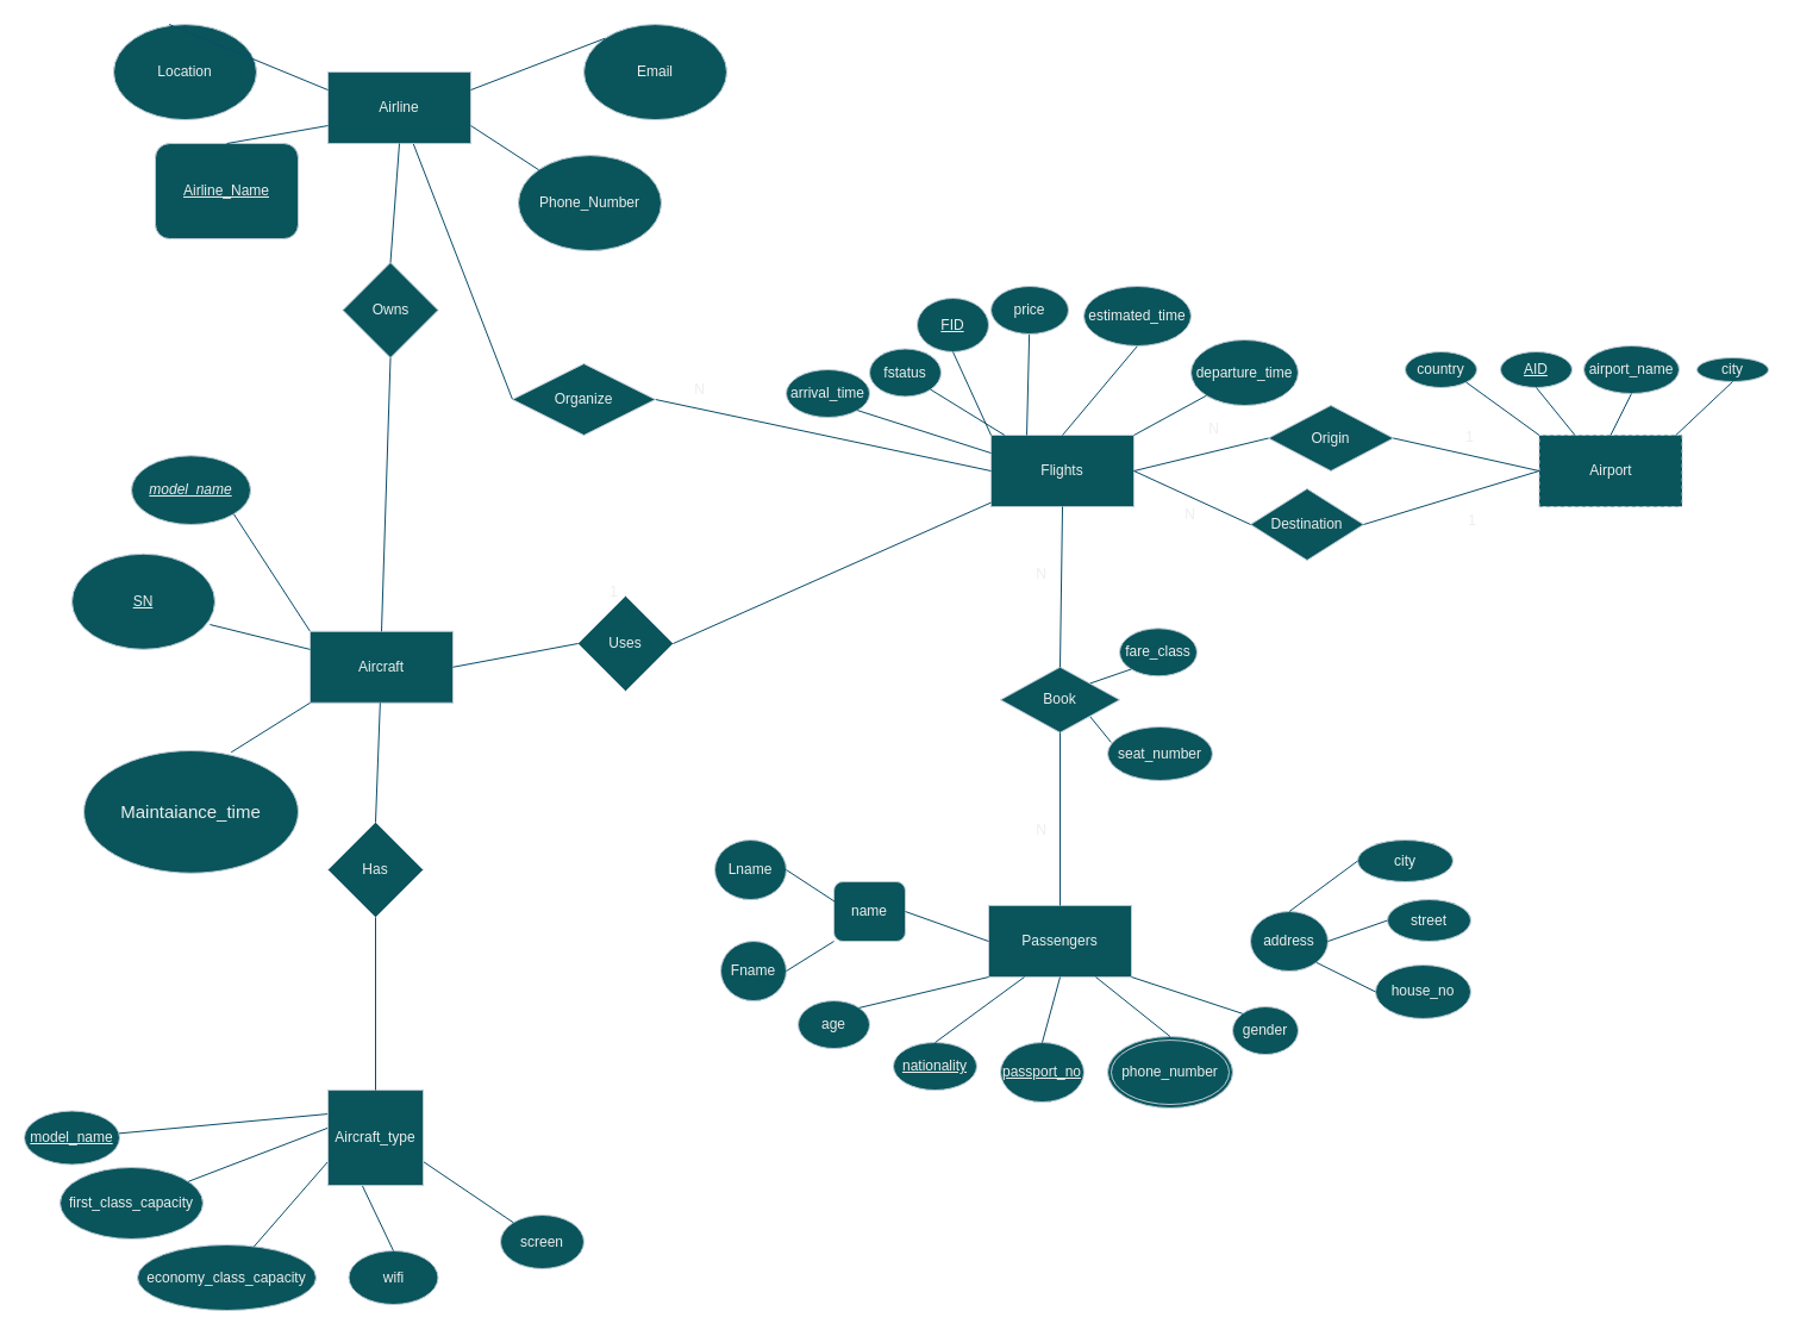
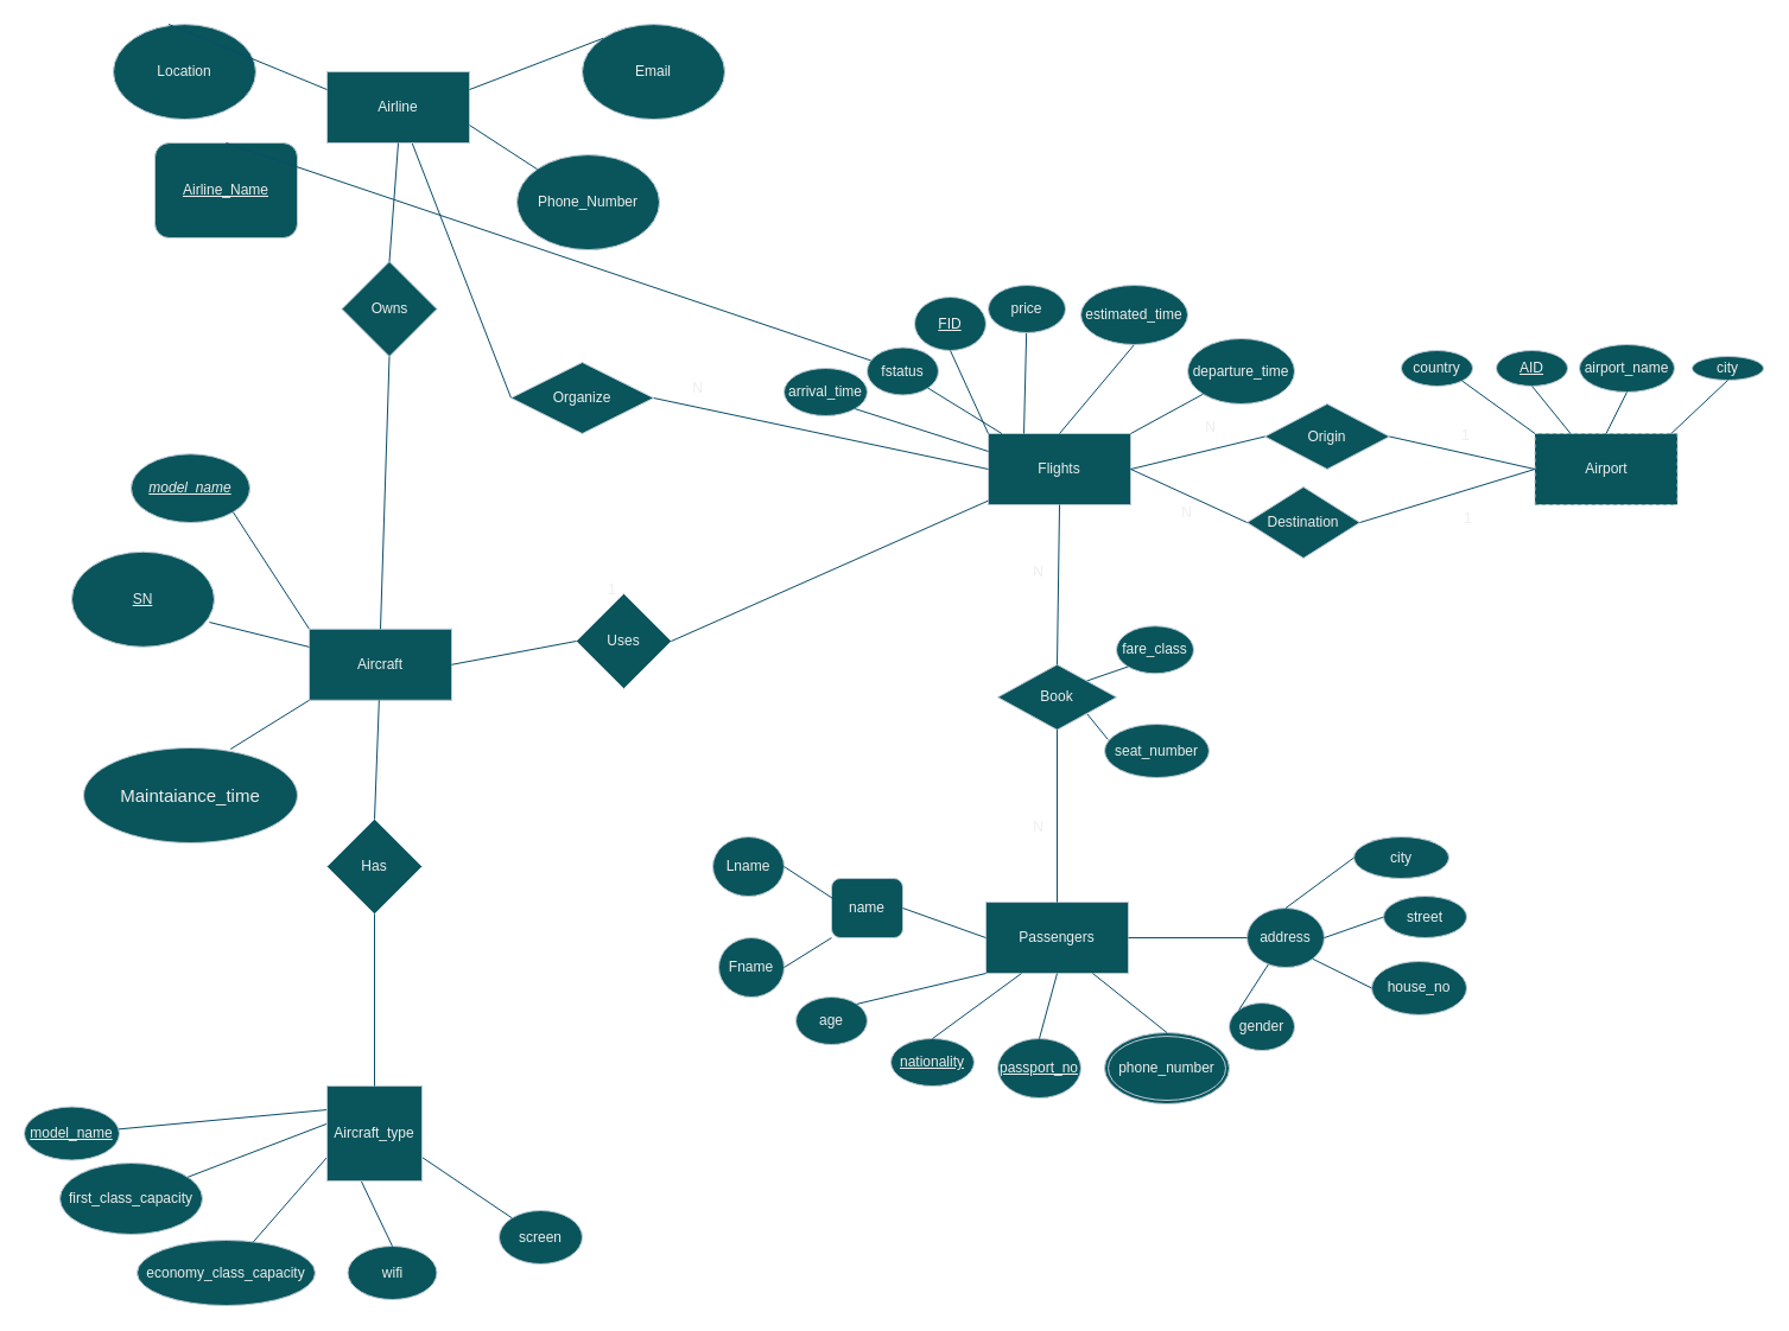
- <mxCell id="89" value="" style="endArrow=none;html=1;rounded=0;strokeColor=#0B4D6A;entryX=0;entryY=0.75;entryDx=0;entryDy=0;exitX=0.5;exitY=0;exitDx=0;exitDy=0;labelBackgroundColor=none;fontColor=default;" edge="1" parent="1" source="88" target="87"><mxGeometry width="50" height="50" relative="1" as="geometry"><mxPoint x="565" y="30.04" as="sourcePoint" /><mxPoint x="615" y="-19.96" as="targetPoint" /></mxGeometry></mxCell>
+ <mxCell id="89" value="" style="endArrow=none;html=1;rounded=0;strokeColor=#0B4D6A;exitX=0.5;exitY=0;exitDx=0;exitDy=0;labelBackgroundColor=none;fontColor=default;" edge="1" parent="1" source="88" target="13"><mxGeometry width="50" height="50" relative="1" as="geometry"><mxPoint x="565" y="30.04" as="sourcePoint" /><mxPoint x="615" y="-19.96" as="targetPoint" /></mxGeometry></mxCell>
- <mxCell id="105" value="&lt;font style=&quot;font-size: 15px;&quot;&gt;Maintaiance_time&lt;/font&gt;" style="ellipse;whiteSpace=wrap;html=1;strokeColor=#BAC8D3;fontColor=#EEEEEE;fillColor=#09555B;labelBackgroundColor=none;" vertex="1" parent="1"><mxGeometry x="70" y="630" width="180" height="102.72" as="geometry" /></mxCell>
+ <mxCell id="105" value="&lt;font style=&quot;font-size: 15px;&quot;&gt;Maintaiance_time&lt;/font&gt;" style="ellipse;whiteSpace=wrap;html=1;strokeColor=#BAC8D3;fontColor=#EEEEEE;fillColor=#09555B;labelBackgroundColor=none;" vertex="1" parent="1"><mxGeometry x="70" y="630" width="180" height="80" as="geometry" /></mxCell>
+ <mxCell id="40" value="" style="endArrow=none;html=1;rounded=0;exitX=0;exitY=0.5;exitDx=0;exitDy=0;entryX=1;entryY=0.5;entryDx=0;entryDy=0;labelBackgroundColor=none;strokeColor=#0B4D6A;fontColor=default;" parent="1" source="35" target="3" edge="1"><mxGeometry relative="1" as="geometry"><mxPoint x="692.5" y="775.04" as="sourcePoint" /><mxPoint x="807.5" y="815.04" as="targetPoint" /></mxGeometry></mxCell>
- <mxCell id="45" value="" style="endArrow=none;html=1;rounded=0;entryX=1;entryY=1;entryDx=0;entryDy=0;exitX=0;exitY=0;exitDx=0;exitDy=0;labelBackgroundColor=none;strokeColor=#0B4D6A;fontColor=default;" parent="1" source="34" target="3" edge="1"><mxGeometry relative="1" as="geometry"><mxPoint x="692.5" y="775.04" as="sourcePoint" /><mxPoint x="852.5" y="775.04" as="targetPoint" /></mxGeometry></mxCell>
+ <mxCell id="45" value="" style="endArrow=none;html=1;rounded=0;exitX=0;exitY=0;exitDx=0;exitDy=0;labelBackgroundColor=none;strokeColor=#0B4D6A;fontColor=default;" parent="1" source="34" target="35" edge="1"><mxGeometry relative="1" as="geometry"><mxPoint x="692.5" y="775.04" as="sourcePoint" /><mxPoint x="852.5" y="775.04" as="targetPoint" /></mxGeometry></mxCell>
